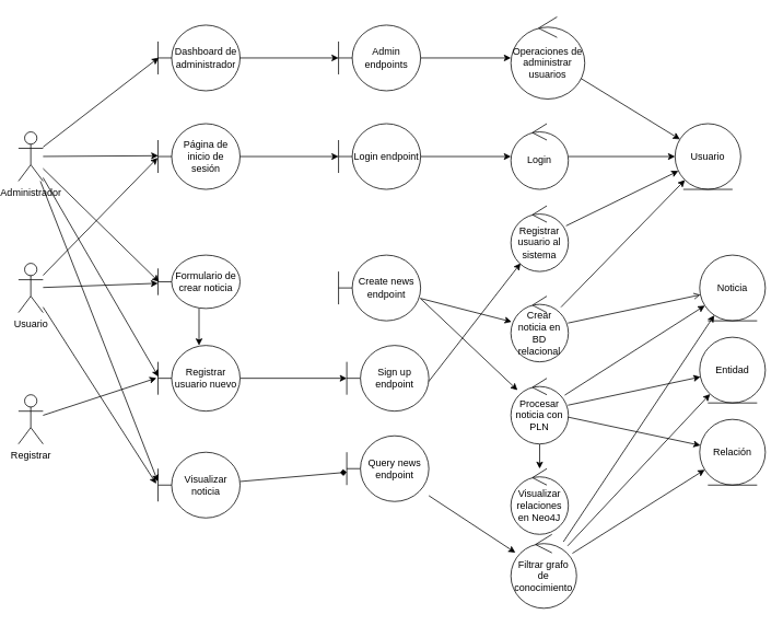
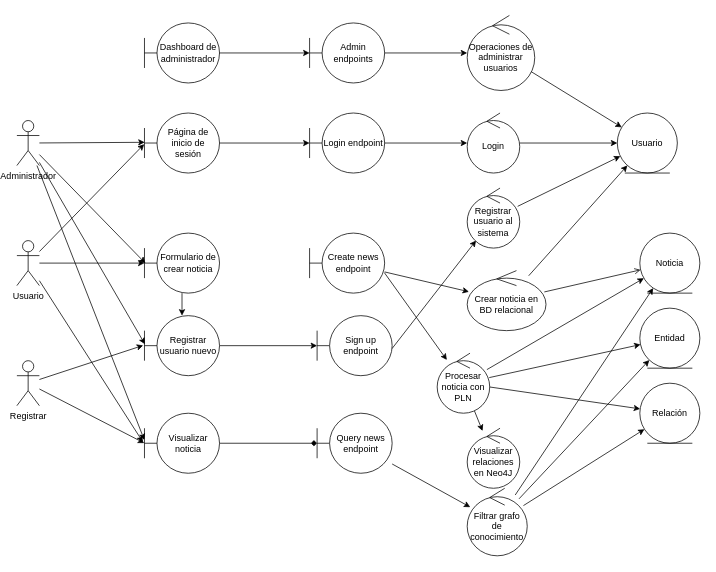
- <mxCell id="18" style="edgeStyle=none;rounded=0;orthogonalLoop=1;jettySize=auto;html=1;entryX=0.009;entryY=0.495;entryDx=0;entryDy=0;entryPerimeter=0;" parent="1" source="2" target="17" edge="1"><mxGeometry relative="1" as="geometry" /></mxCell>
- <mxCell id="25" value="Formulario de crear noticia" style="shape=umlBoundary;whiteSpace=wrap;html=1;" parent="1" vertex="1"><mxGeometry x="190" y="310" width="100" height="65" as="geometry" /></mxCell>
+ <mxCell id="25" value="Formulario de crear noticia" style="shape=umlBoundary;whiteSpace=wrap;html=1;" parent="1" vertex="1"><mxGeometry x="190" y="310" width="100" height="80" as="geometry" /></mxCell>
- <mxCell id="32" value="Crear noticia en BD relacional" style="ellipse;shape=umlControl;whiteSpace=wrap;html=1;" parent="1" vertex="1"><mxGeometry x="620" y="360" width="70" height="80" as="geometry" /></mxCell>
+ <mxCell id="32" value="Crear noticia en BD relacional" style="ellipse;shape=umlControl;whiteSpace=wrap;html=1;" parent="1" vertex="1"><mxGeometry x="620" y="360" width="105" height="80" as="geometry" /></mxCell>
- <mxCell id="37" value="Procesar noticia con PLN" style="ellipse;shape=umlControl;whiteSpace=wrap;html=1;" parent="1" vertex="1"><mxGeometry x="620" y="460" width="70" height="80" as="geometry" /></mxCell>
+ <mxCell id="37" value="Procesar noticia con PLN" style="ellipse;shape=umlControl;whiteSpace=wrap;html=1;" parent="1" vertex="1"><mxGeometry x="580" y="470" width="70" height="80" as="geometry" /></mxCell>
+ <mxCell id="6" style="edgeStyle=none;rounded=0;orthogonalLoop=1;jettySize=auto;html=1;entryX=-0.003;entryY=0.497;entryDx=0;entryDy=0;entryPerimeter=0;" parent="1" source="7" target="43" edge="1"><mxGeometry relative="1" as="geometry" /></mxCell>
- <mxCell id="45" value="Query news endpoint" style="shape=umlBoundary;whiteSpace=wrap;html=1;" parent="1" vertex="1"><mxGeometry x="420" y="530" width="100" height="80" as="geometry" /></mxCell>
+ <mxCell id="45" value="Query news endpoint" style="shape=umlBoundary;whiteSpace=wrap;html=1;" parent="1" vertex="1"><mxGeometry x="420" y="550" width="100" height="80" as="geometry" /></mxCell>
